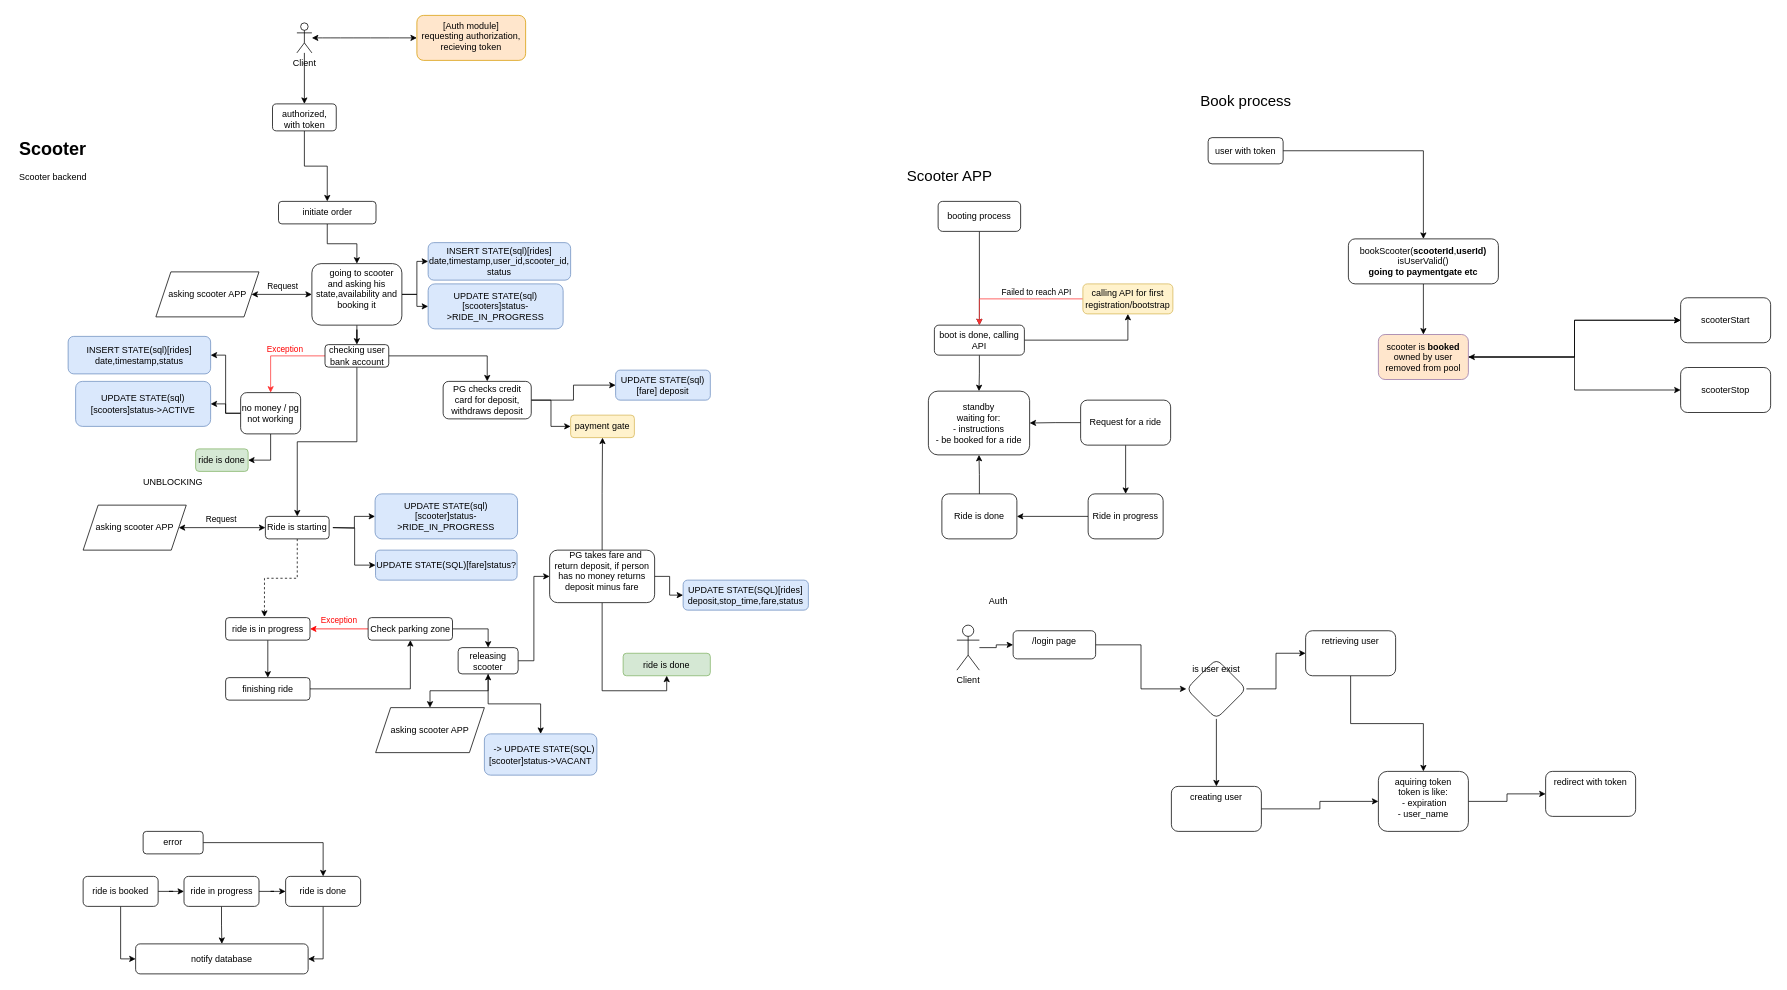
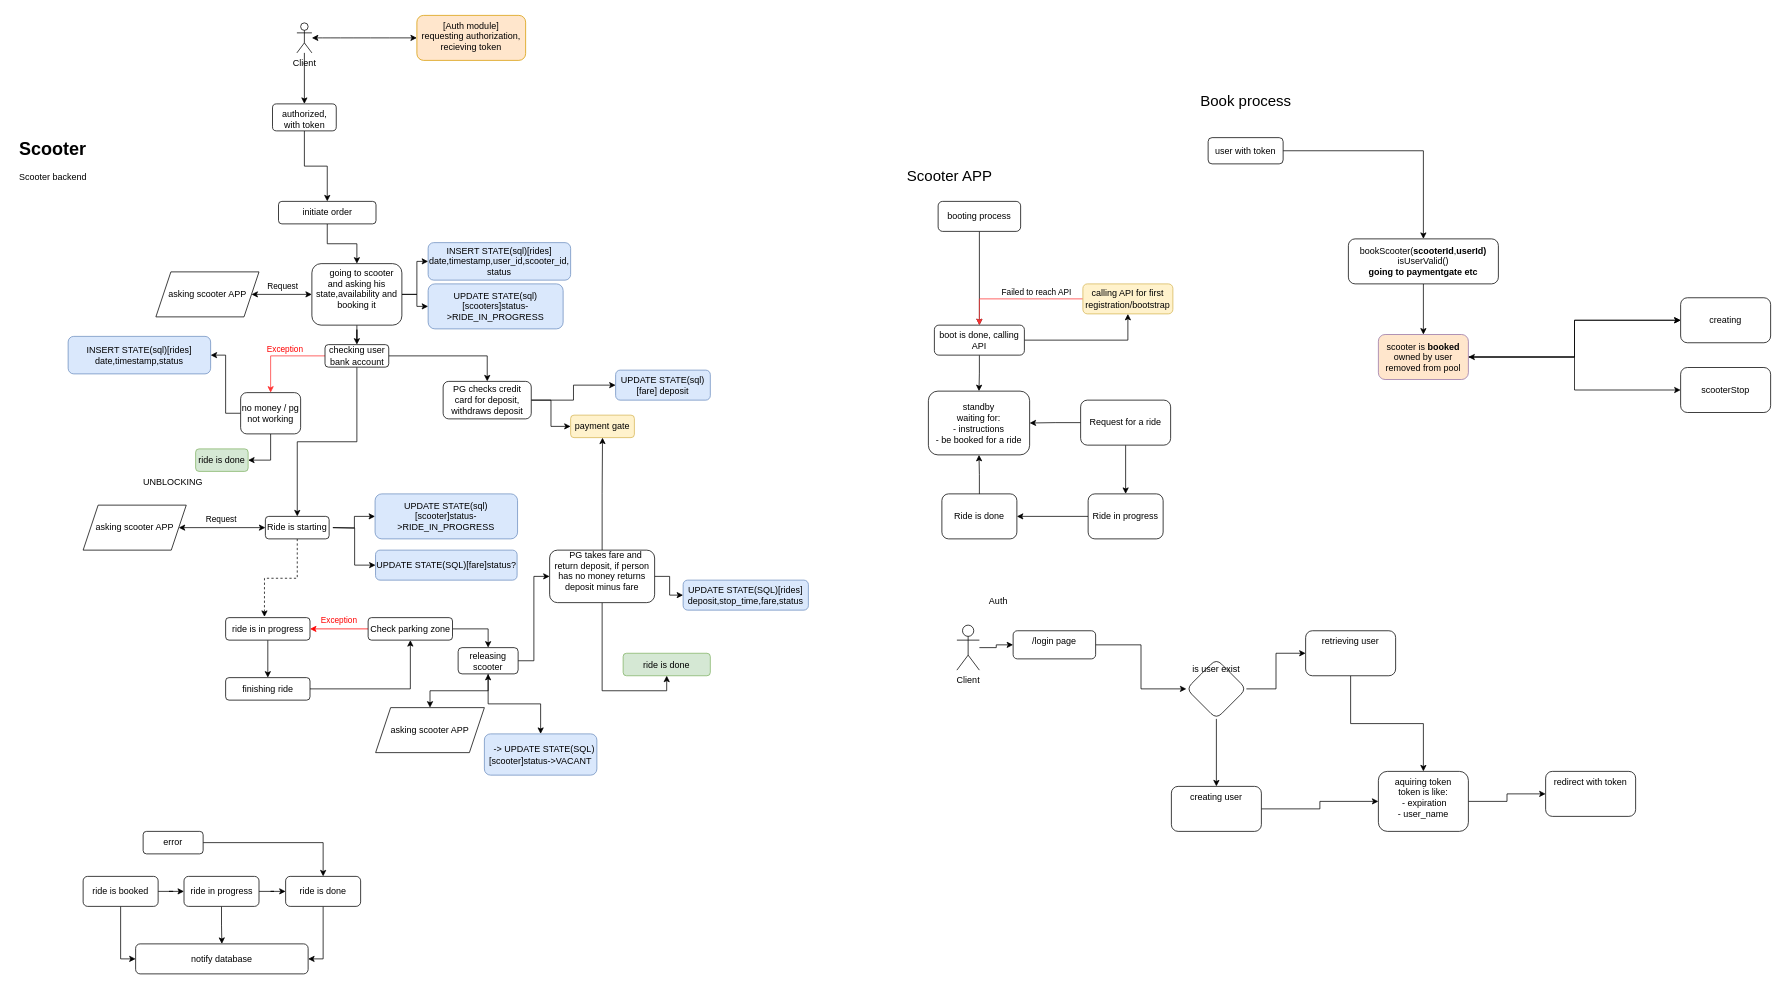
- <mxCell id="89" value="scooterStart" style="rounded=1;whiteSpace=wrap;html=1;" parent="1" vertex="1"><mxGeometry x="2240" y="396.5" width="120" height="60" as="geometry" /></mxCell>
+ <mxCell id="89" value="creating" style="rounded=1;whiteSpace=wrap;html=1;" parent="1" vertex="1"><mxGeometry x="2240" y="396.5" width="120" height="60" as="geometry" /></mxCell>
- <mxCell id="45" value="UPDATE STATE(sql)[scooters]status-&amp;gt;ACTIVE" style="rounded=1;whiteSpace=wrap;html=1;fillColor=#dae8fc;strokeColor=#6c8ebf;" parent="1" vertex="1"><mxGeometry x="100" y="508" width="180" height="60" as="geometry" /></mxCell>
- <mxCell id="40" style="edgeStyle=orthogonalEdgeStyle;rounded=0;orthogonalLoop=1;jettySize=auto;html=1;" parent="1" source="43" target="45" edge="1"><mxGeometry relative="1" as="geometry" /></mxCell>
